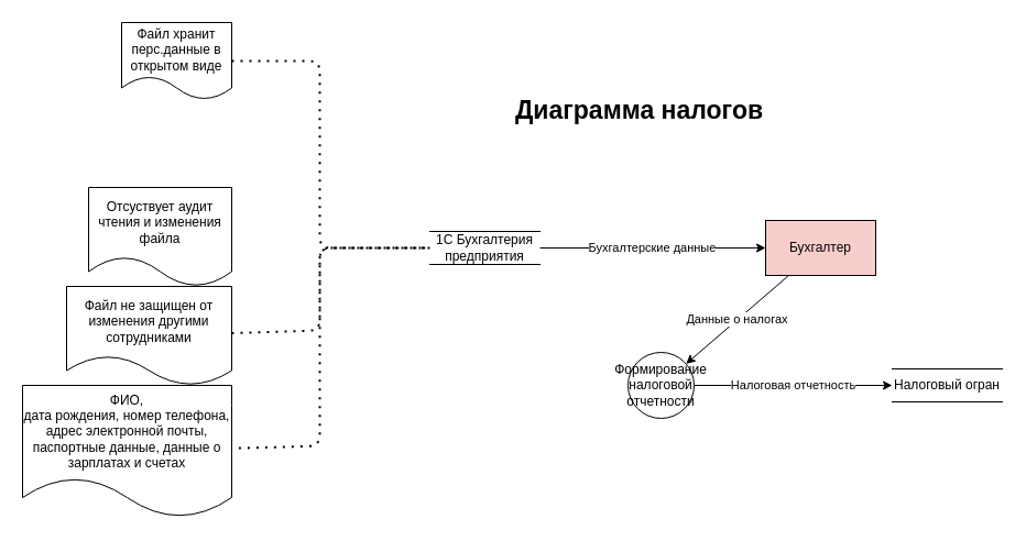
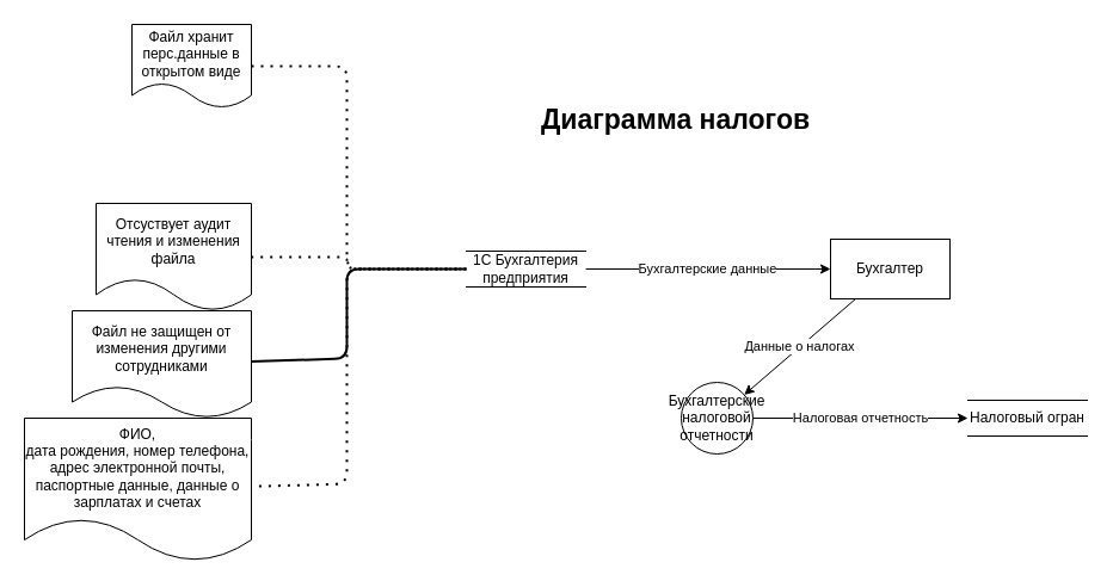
- <mxCell id="3" value="Диаграмма налогов" style="text;html=1;align=center;verticalAlign=middle;resizable=0;points=[];autosize=1;strokeColor=none;fillColor=none;fontStyle=1;fontSize=23;" parent="1" vertex="1"><mxGeometry x="465" y="80" width="230" height="40" as="geometry" /></mxCell>
+ <mxCell id="3" value="Диаграмма налогов" style="text;html=1;align=center;verticalAlign=middle;resizable=0;points=[];autosize=1;strokeColor=none;fillColor=none;fontStyle=1;fontSize=23;" parent="1" vertex="1"><mxGeometry x="450" y="80" width="230" height="40" as="geometry" /></mxCell>
+ <mxCell id="11" value="" style="endArrow=none;dashed=1;html=1;dashPattern=1 3;strokeWidth=2;" parent="1" source="6" target="10" edge="1"><mxGeometry width="50" height="50" relative="1" as="geometry"><mxPoint x="890" y="440" as="sourcePoint" /><mxPoint x="940" y="390" as="targetPoint" /><Array as="points"><mxPoint x="290" y="225" /><mxPoint x="290" y="215" /></Array></mxGeometry></mxCell>
- <mxCell id="4" value="Бухгалтер" style="html=1;dashed=0;whiteSpace=wrap;fillColor=#f8cecc;" parent="1" vertex="1"><mxGeometry x="695" y="200" width="100" height="50" as="geometry" /></mxCell>
+ <mxCell id="4" value="Бухгалтер" style="html=1;dashed=0;whiteSpace=wrap;" parent="1" vertex="1"><mxGeometry x="695" y="200" width="100" height="50" as="geometry" /></mxCell>
- <mxCell id="9" value="" style="endArrow=none;dashed=1;html=1;dashPattern=1 3;strokeWidth=2;" parent="1" source="8" target="6" edge="1"><mxGeometry width="50" height="50" relative="1" as="geometry"><mxPoint x="900" y="530" as="sourcePoint" /><mxPoint x="950" y="480" as="targetPoint" /><Array as="points"><mxPoint x="290" y="300" /><mxPoint x="290" y="225" /></Array></mxGeometry></mxCell>
+ <mxCell id="9" value="" style="endArrow=none;dashed=0;html=1;dashPattern=1 3;strokeWidth=2;" parent="1" source="8" target="6" edge="1"><mxGeometry width="50" height="50" relative="1" as="geometry"><mxPoint x="900" y="530" as="sourcePoint" /><mxPoint x="950" y="480" as="targetPoint" /><Array as="points"><mxPoint x="290" y="300" /><mxPoint x="290" y="225" /></Array></mxGeometry></mxCell>
- <mxCell id="2" value="Формирование налоговой отчетности" style="shape=ellipse;html=1;dashed=0;whiteSpace=wrap;aspect=fixed;perimeter=ellipsePerimeter;" parent="1" vertex="1"><mxGeometry x="570" y="320" width="60" height="60" as="geometry" /></mxCell>
+ <mxCell id="2" value="Бухгалтерские налоговой отчетности" style="shape=ellipse;html=1;dashed=0;whiteSpace=wrap;aspect=fixed;perimeter=ellipsePerimeter;" parent="1" vertex="1"><mxGeometry x="570" y="320" width="60" height="60" as="geometry" /></mxCell>
